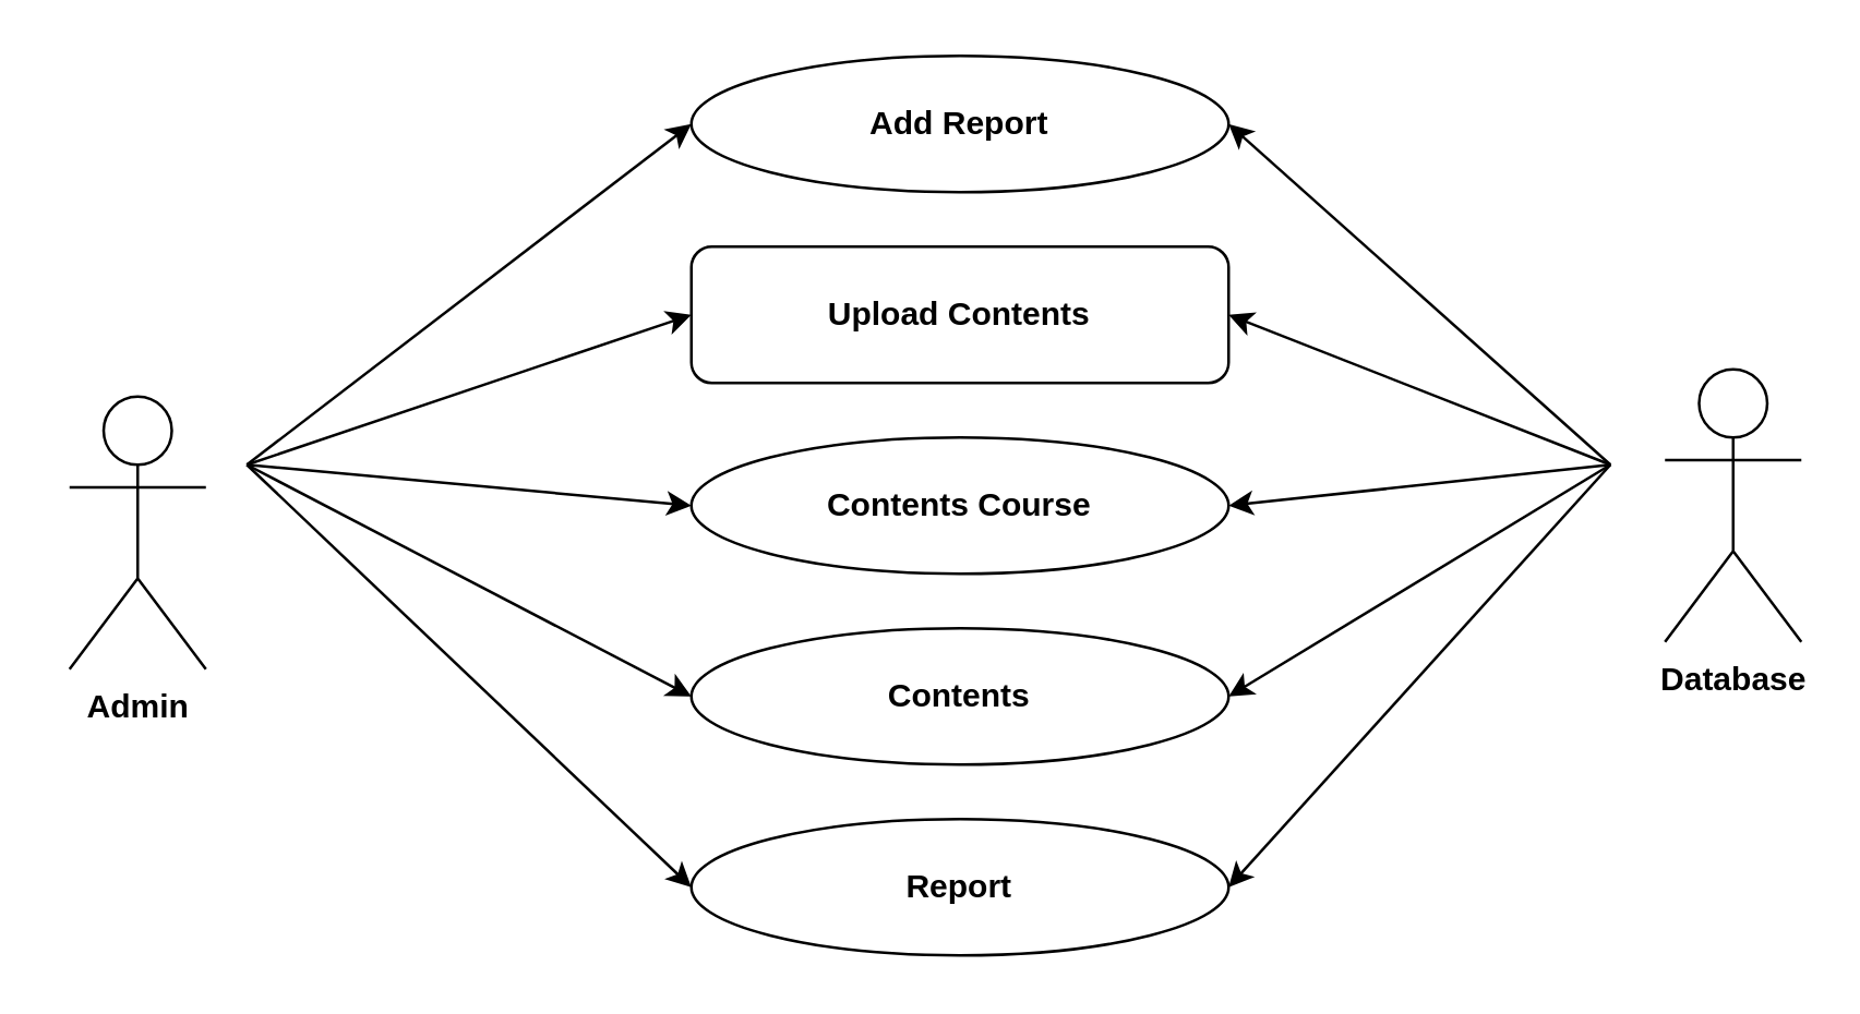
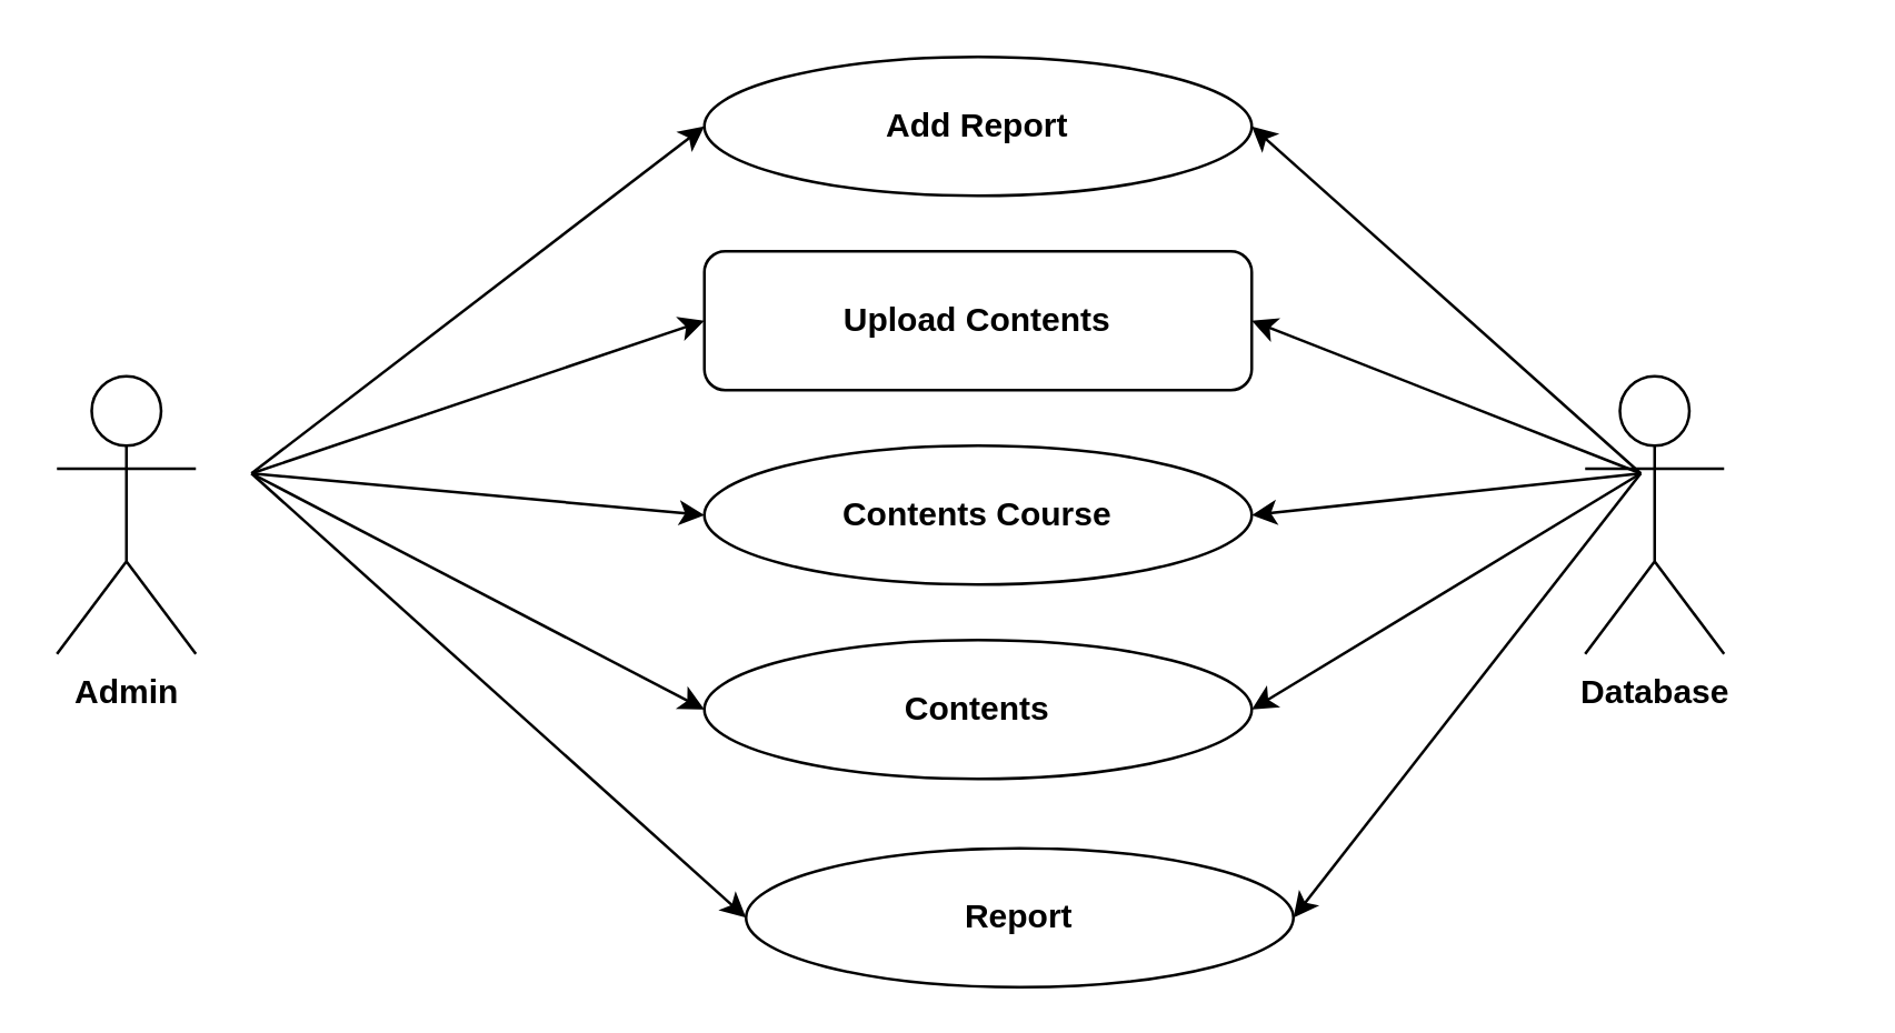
- <mxCell id="13" value="&lt;b&gt;Database&lt;/b&gt;" style="shape=umlActor;verticalLabelPosition=bottom;labelBackgroundColor=#ffffff;verticalAlign=top;html=1;" vertex="1" parent="1"><mxGeometry x="610" y="135" width="50" height="100" as="geometry" /></mxCell>
+ <mxCell id="13" value="&lt;b&gt;Database&lt;/b&gt;" style="shape=umlActor;verticalLabelPosition=bottom;labelBackgroundColor=#ffffff;verticalAlign=top;html=1;" vertex="1" parent="1"><mxGeometry x="570" y="135" width="50" height="100" as="geometry" /></mxCell>
- <mxCell id="6" value="&lt;b&gt;Admin&lt;/b&gt;" style="shape=umlActor;verticalLabelPosition=bottom;labelBackgroundColor=#ffffff;verticalAlign=top;html=1;" vertex="1" parent="1"><mxGeometry x="25" y="145" width="50" height="100" as="geometry" /></mxCell>
+ <mxCell id="6" value="&lt;b&gt;Admin&lt;/b&gt;" style="shape=umlActor;verticalLabelPosition=bottom;labelBackgroundColor=#ffffff;verticalAlign=top;html=1;" vertex="1" parent="1"><mxGeometry x="20" y="135" width="50" height="100" as="geometry" /></mxCell>
- <mxCell id="11" value="&lt;b&gt;Report&lt;/b&gt;" style="ellipse;whiteSpace=wrap;html=1;" vertex="1" parent="1"><mxGeometry x="253" y="300" width="197" height="50" as="geometry" /></mxCell>
+ <mxCell id="11" value="&lt;b&gt;Report&lt;/b&gt;" style="ellipse;whiteSpace=wrap;html=1;" vertex="1" parent="1"><mxGeometry x="268" y="305" width="197" height="50" as="geometry" /></mxCell>
